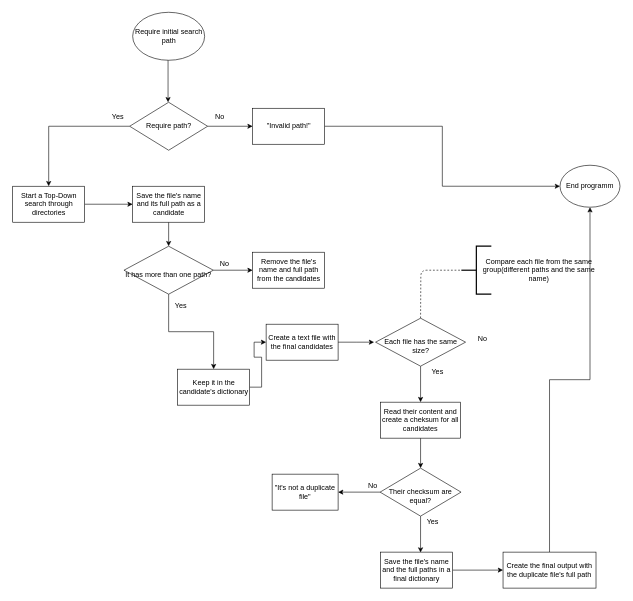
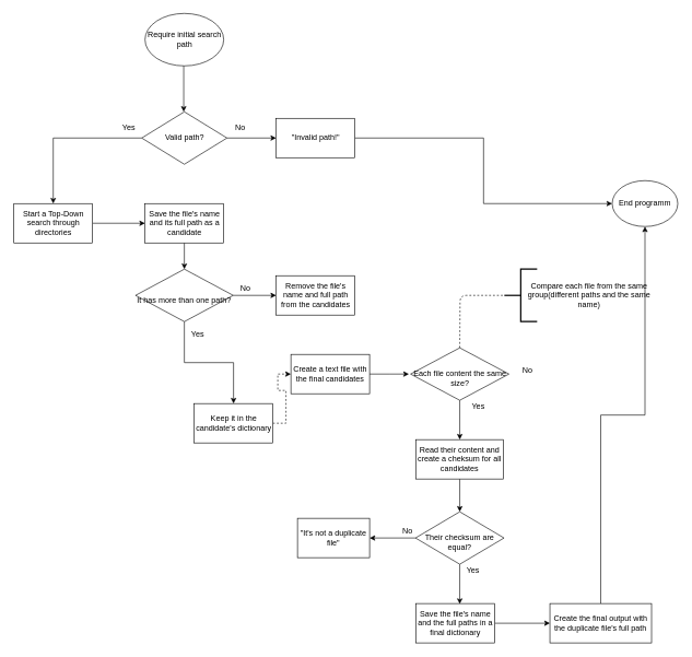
- <mxCell id="7" value="Require path?" style="rhombus;whiteSpace=wrap;html=1;" parent="1" vertex="1"><mxGeometry x="215.5" y="170" width="130" height="80" as="geometry" /></mxCell>
+ <mxCell id="7" value="Valid path?" style="rhombus;whiteSpace=wrap;html=1;" parent="1" vertex="1"><mxGeometry x="215.5" y="170" width="130" height="80" as="geometry" /></mxCell>
- <mxCell id="26" value="&lt;br&gt;&lt;div&gt;Each file has the same size?&lt;/div&gt;" style="rhombus;whiteSpace=wrap;html=1;direction=east;" parent="1" vertex="1"><mxGeometry x="625.5" y="530" width="150" height="80" as="geometry" /></mxCell>
+ <mxCell id="26" value="&lt;br&gt;&lt;div&gt;Each file content the same size?&lt;/div&gt;" style="rhombus;whiteSpace=wrap;html=1;direction=east;" parent="1" vertex="1"><mxGeometry x="625.5" y="530" width="150" height="80" as="geometry" /></mxCell>
- <mxCell id="22" style="edgeStyle=orthogonalEdgeStyle;rounded=0;orthogonalLoop=1;jettySize=auto;html=1;exitX=1;exitY=0.5;exitDx=0;exitDy=0;entryX=0;entryY=0.5;entryDx=0;entryDy=0;" edge="1" parent="1" source="23" target="29"><mxGeometry relative="1" as="geometry" /></mxCell>
+ <mxCell id="22" style="edgeStyle=orthogonalEdgeStyle;rounded=0;orthogonalLoop=1;jettySize=auto;html=1;exitX=1;exitY=0.5;exitDx=0;exitDy=0;entryX=0;entryY=0.5;entryDx=0;entryDy=0;dashed=1;" edge="1" parent="1" source="23" target="29"><mxGeometry relative="1" as="geometry" /></mxCell>
